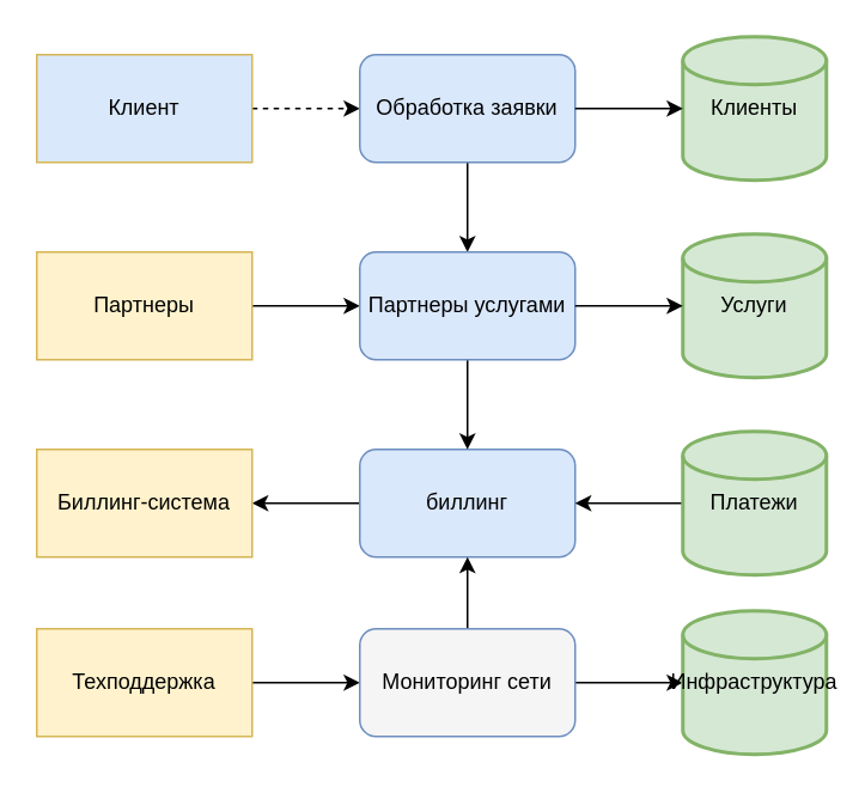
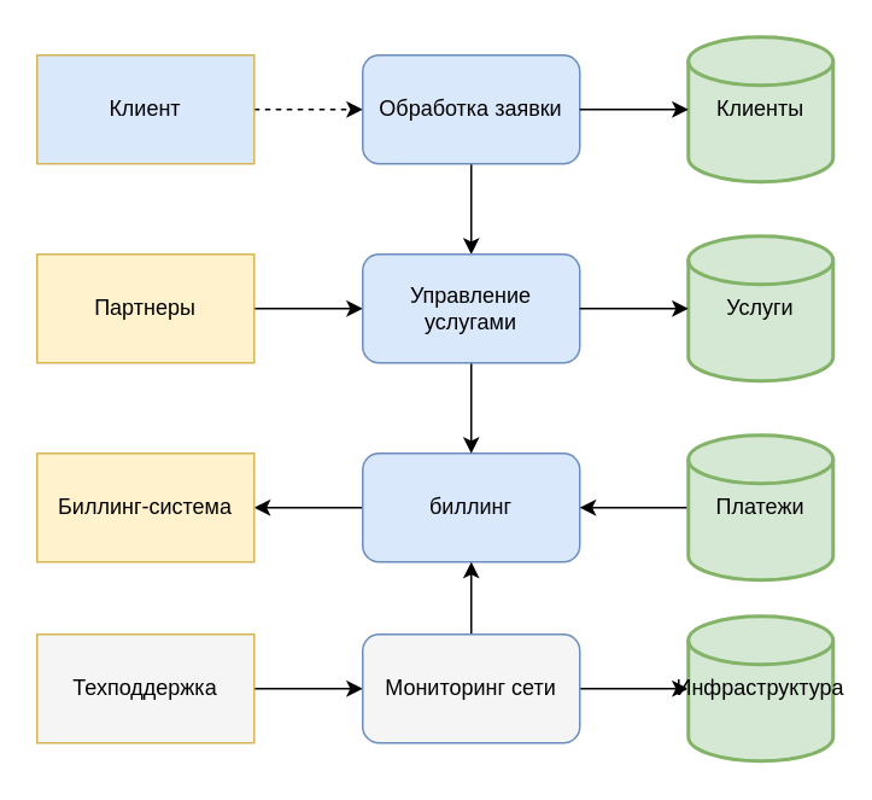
- <mxCell id="18" value="Партнеры услугами" style="rounded=1;whiteSpace=wrap;html=1;fillColor=#dae8fc;strokeColor=#6c8ebf;" vertex="1" parent="1"><mxGeometry x="200" y="140" width="120" height="60" as="geometry" /></mxCell>
+ <mxCell id="18" value="Управление услугами" style="rounded=1;whiteSpace=wrap;html=1;fillColor=#dae8fc;strokeColor=#6c8ebf;" vertex="1" parent="1"><mxGeometry x="200" y="140" width="120" height="60" as="geometry" /></mxCell>
- <mxCell id="7" value="Техподдержка" style="rounded=0;whiteSpace=wrap;html=1;fillColor=#fff2cc;strokeColor=#d6b656;" vertex="1" parent="1"><mxGeometry x="20" y="350" width="120" height="60" as="geometry" /></mxCell>
+ <mxCell id="7" value="Техподдержка" style="rounded=0;whiteSpace=wrap;html=1;fillColor=#f5f5f5;strokeColor=#d6b656;" vertex="1" parent="1"><mxGeometry x="20" y="350" width="120" height="60" as="geometry" /></mxCell>
